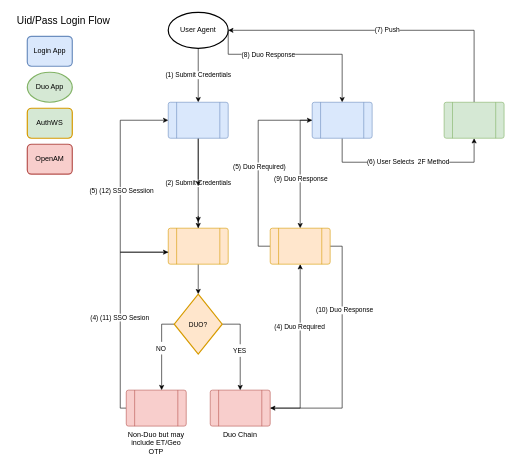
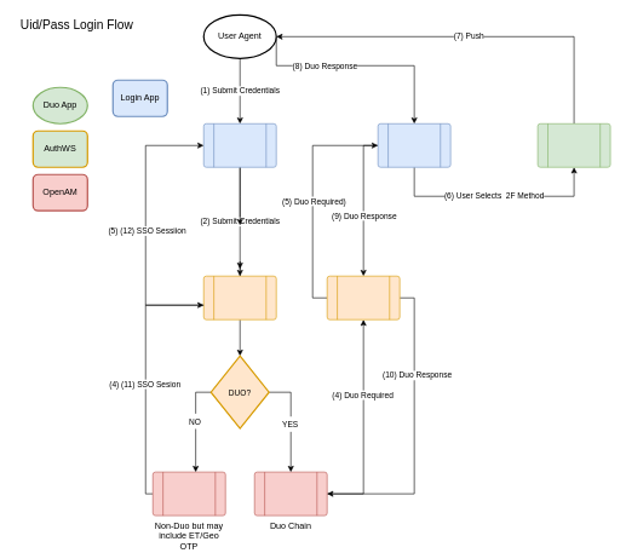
- <mxCell id="33" value="Login App" style="rounded=1;whiteSpace=wrap;html=1;absoluteArcSize=1;arcSize=14;strokeWidth=2;fillColor=#dae8fc;strokeColor=#6c8ebf;" vertex="1" parent="1"><mxGeometry x="45" y="60" width="75" height="50" as="geometry" /></mxCell>
+ <mxCell id="33" value="Login App" style="rounded=1;whiteSpace=wrap;html=1;absoluteArcSize=1;arcSize=14;strokeWidth=2;fillColor=#dae8fc;strokeColor=#6c8ebf;" vertex="1" parent="1"><mxGeometry x="155" y="110" width="75" height="50" as="geometry" /></mxCell>
